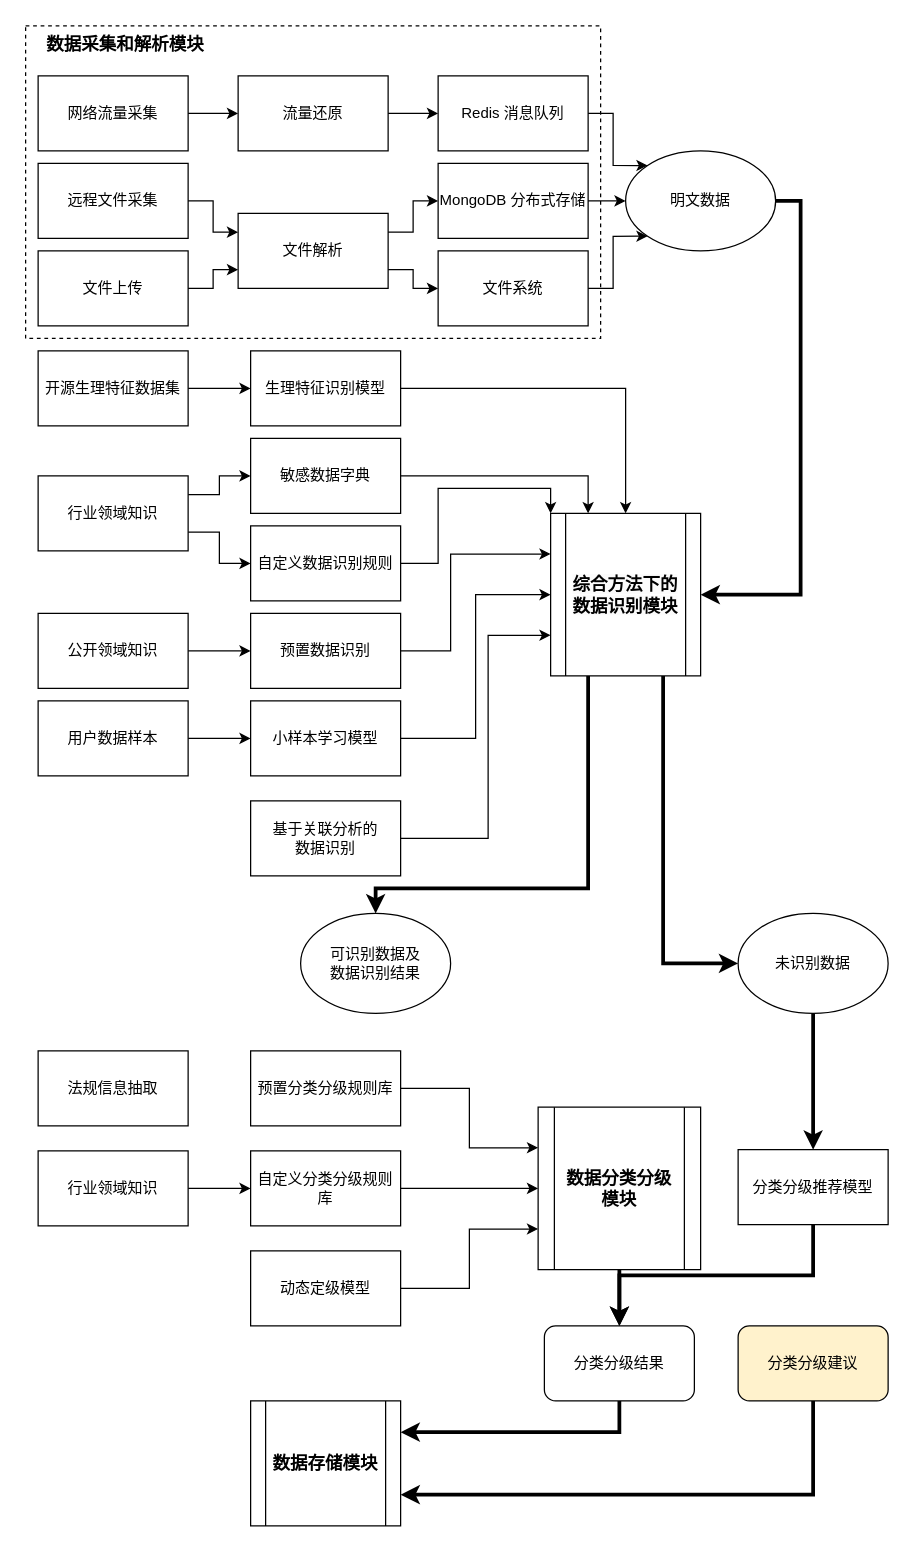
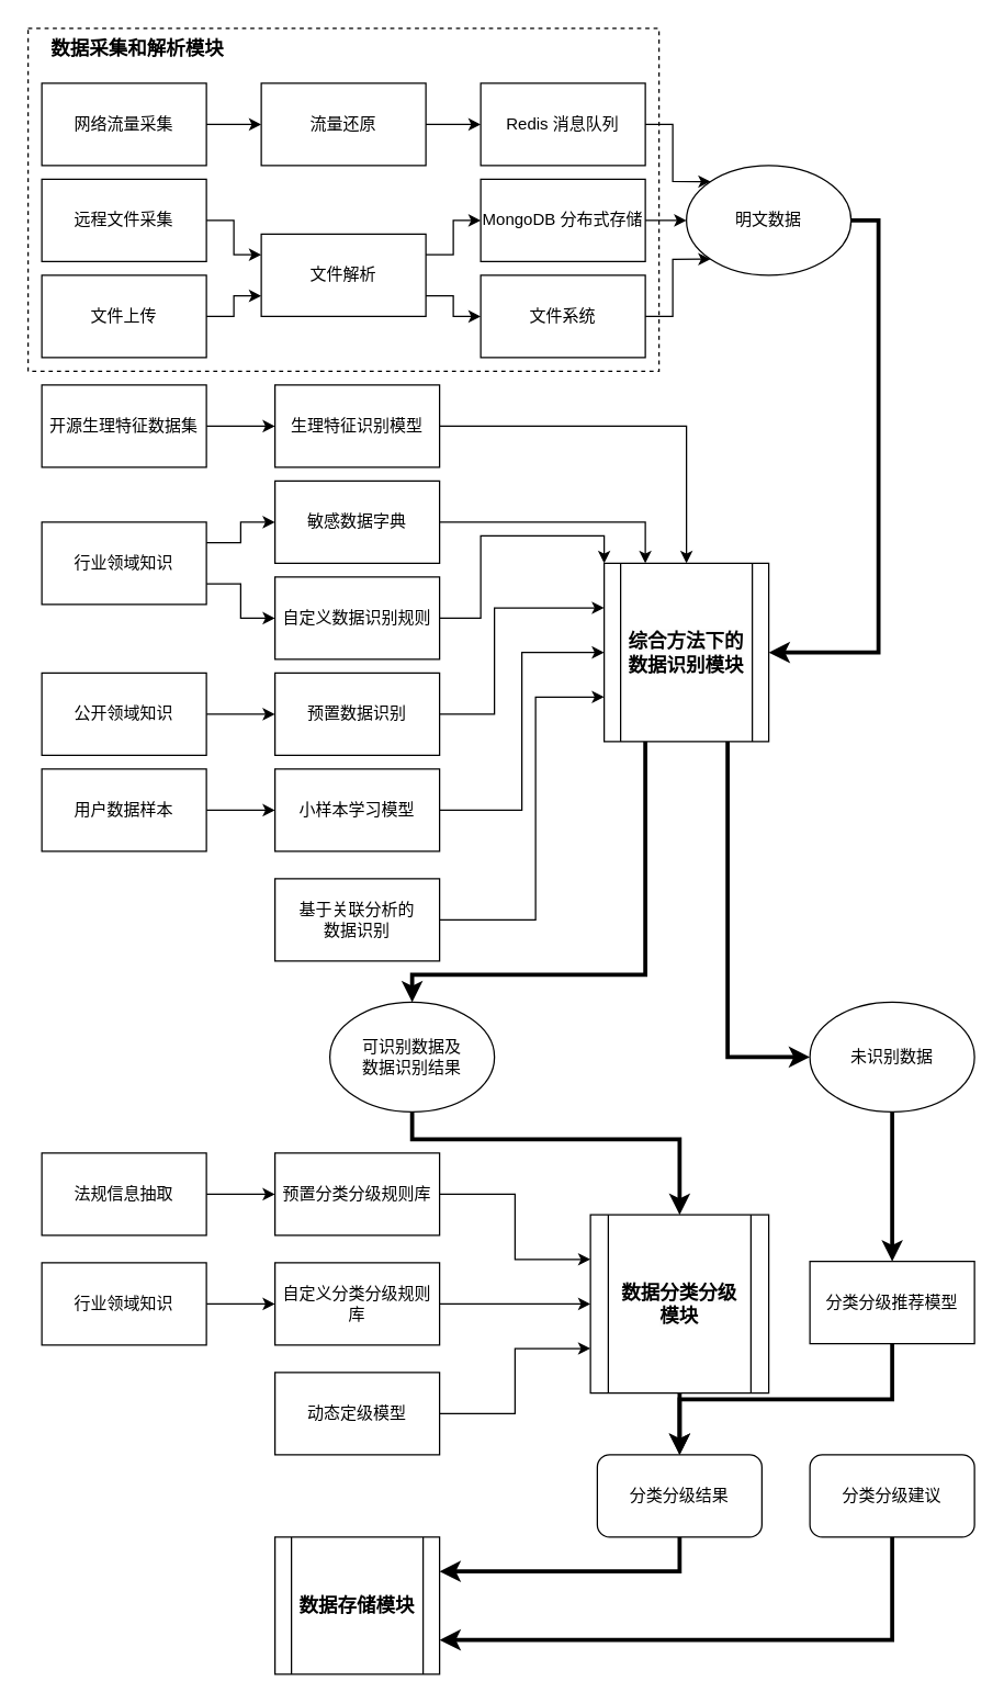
+ <mxCell id="14" style="edgeStyle=orthogonalEdgeStyle;rounded=0;orthogonalLoop=1;jettySize=auto;html=1;exitX=0.5;exitY=1;exitDx=0;exitDy=0;entryX=0.5;entryY=0;entryDx=0;entryDy=0;strokeWidth=3;" edge="1" parent="1" source="15" target="44"><mxGeometry relative="1" as="geometry"><Array as="points"><mxPoint x="300" y="830" /><mxPoint x="495" y="830" /></Array></mxGeometry></mxCell>
+ <mxCell id="2" value="" style="edgeStyle=orthogonalEdgeStyle;rounded=0;orthogonalLoop=1;jettySize=auto;html=1;" edge="1" parent="1" source="3" target="5"><mxGeometry relative="1" as="geometry" /></mxCell>
- <mxCell id="48" value="分类分级建议" style="rounded=1;whiteSpace=wrap;html=1;fillColor=#fff2cc;" vertex="1" parent="1"><mxGeometry x="590" y="1060" width="120" height="60" as="geometry" /></mxCell>
+ <mxCell id="48" value="分类分级建议" style="rounded=1;whiteSpace=wrap;html=1;" vertex="1" parent="1"><mxGeometry x="590" y="1060" width="120" height="60" as="geometry" /></mxCell>
